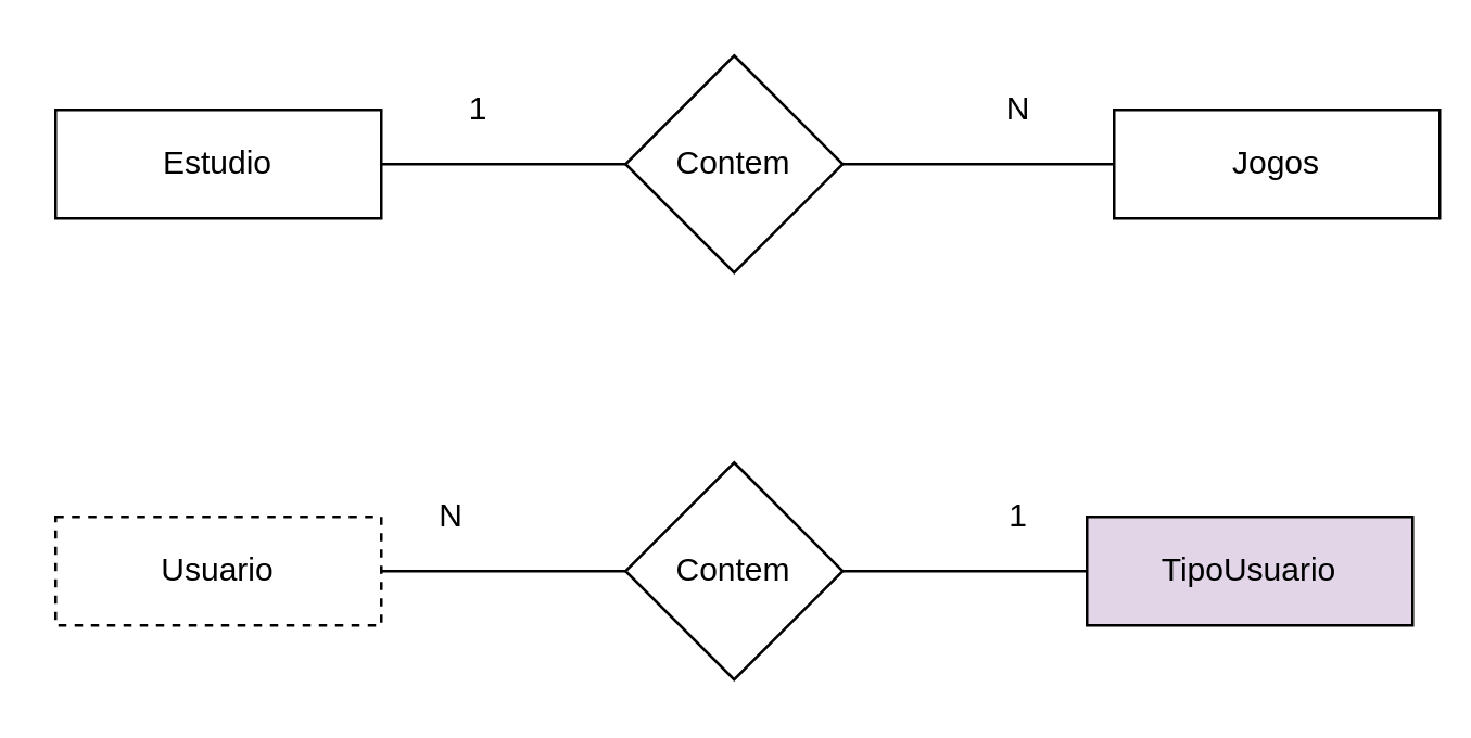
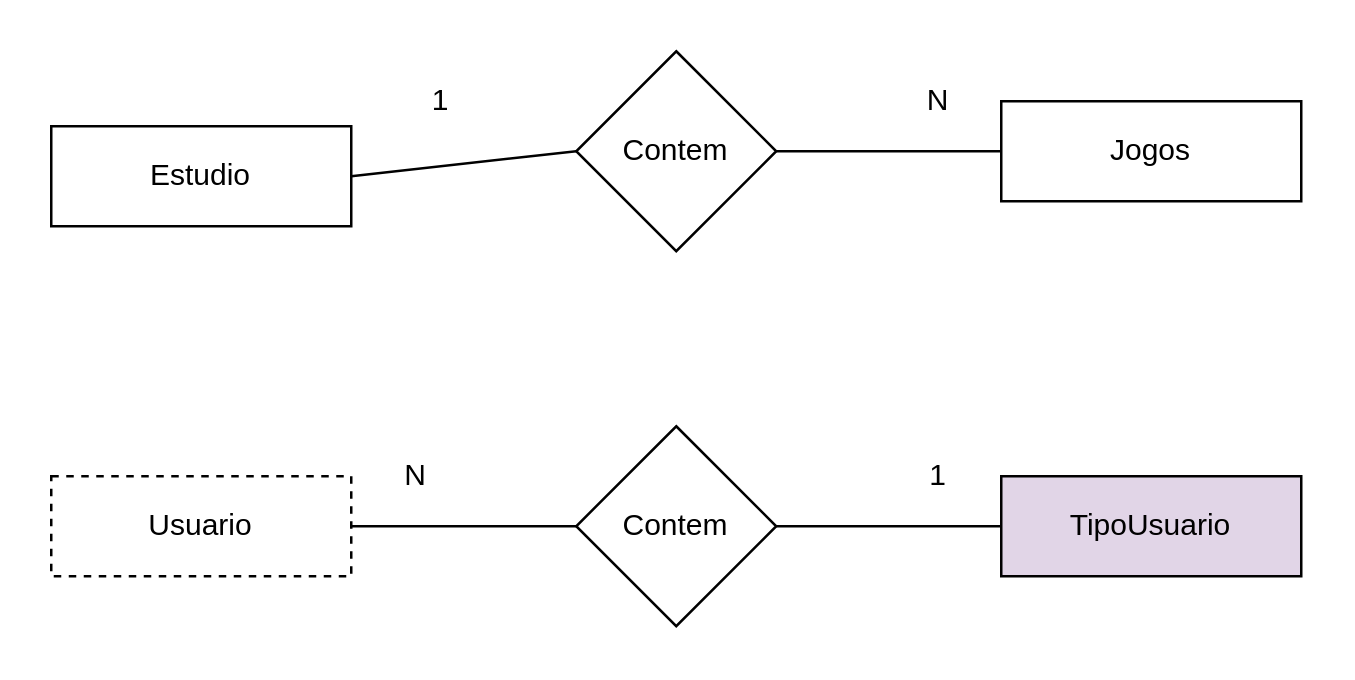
- <mxCell id="2" value="Estudio" style="rounded=0;whiteSpace=wrap;html=1;" vertex="1" parent="1"><mxGeometry x="20" y="40" width="120" height="40" as="geometry" /></mxCell>
+ <mxCell id="2" value="Estudio" style="rounded=0;whiteSpace=wrap;html=1;" vertex="1" parent="1"><mxGeometry x="20" y="50" width="120" height="40" as="geometry" /></mxCell>
- <mxCell id="4" value="Jogos" style="rounded=0;whiteSpace=wrap;html=1;" vertex="1" parent="1"><mxGeometry x="410" y="40" width="120" height="40" as="geometry" /></mxCell>
+ <mxCell id="4" value="Jogos" style="rounded=0;whiteSpace=wrap;html=1;" vertex="1" parent="1"><mxGeometry x="400" y="40" width="120" height="40" as="geometry" /></mxCell>
